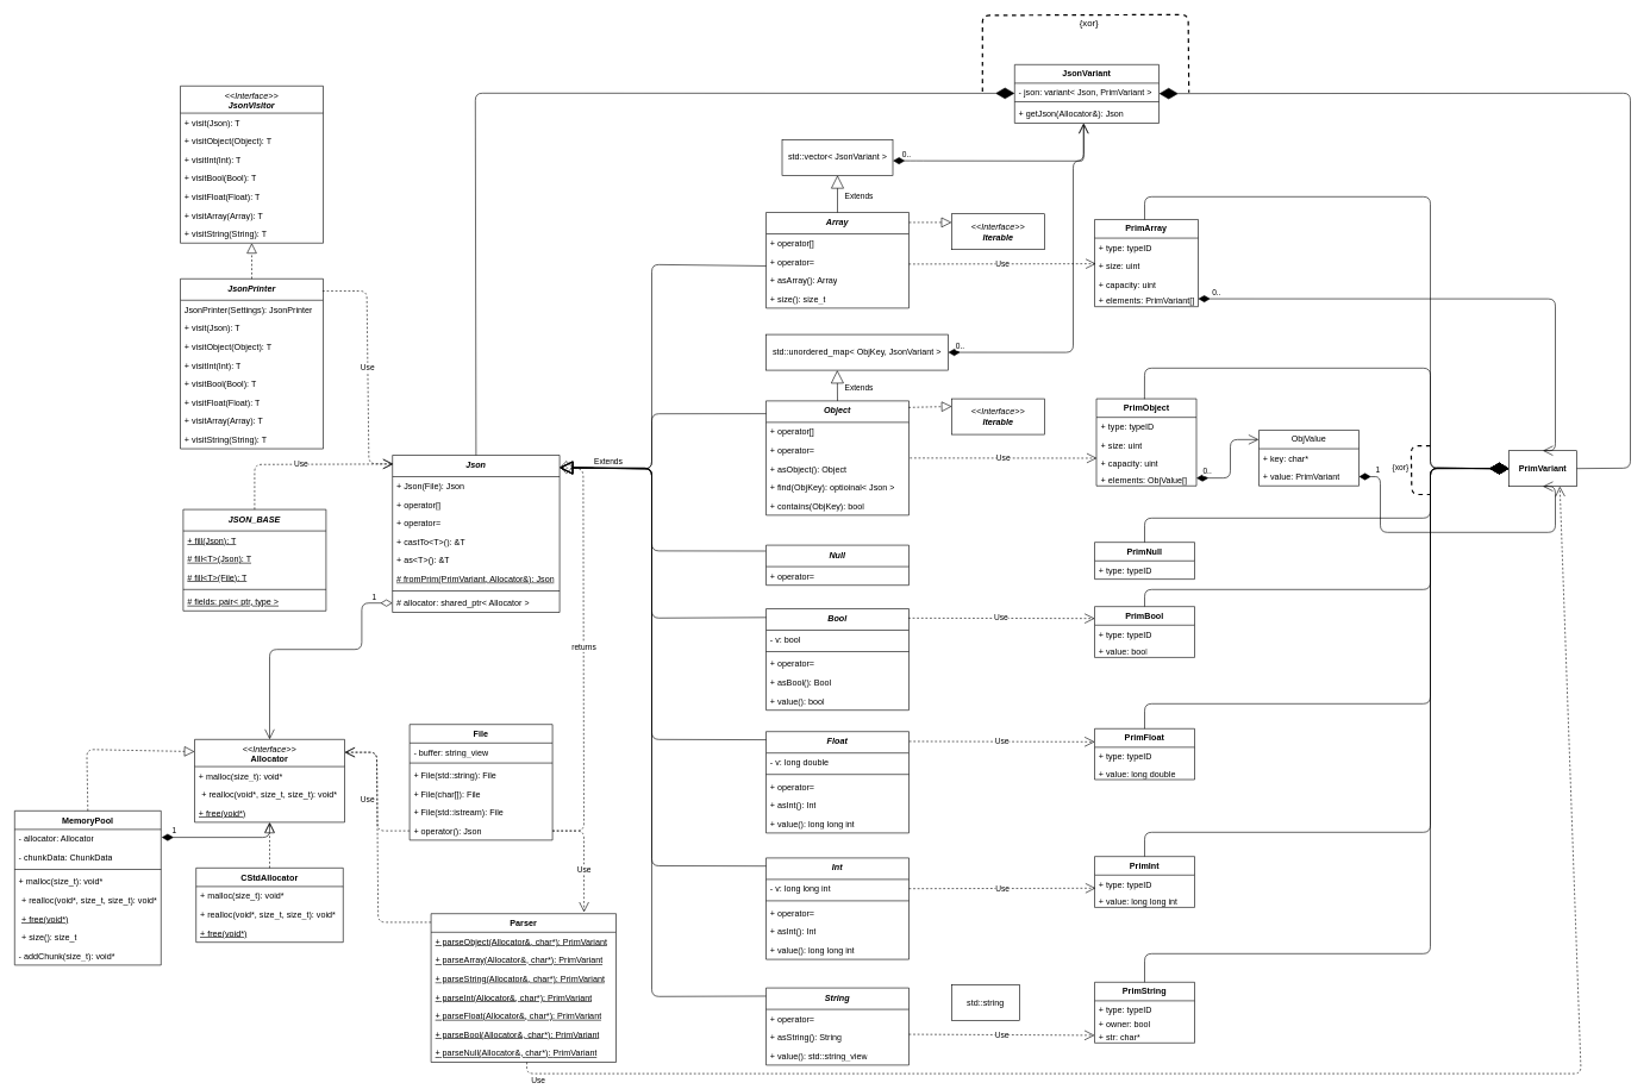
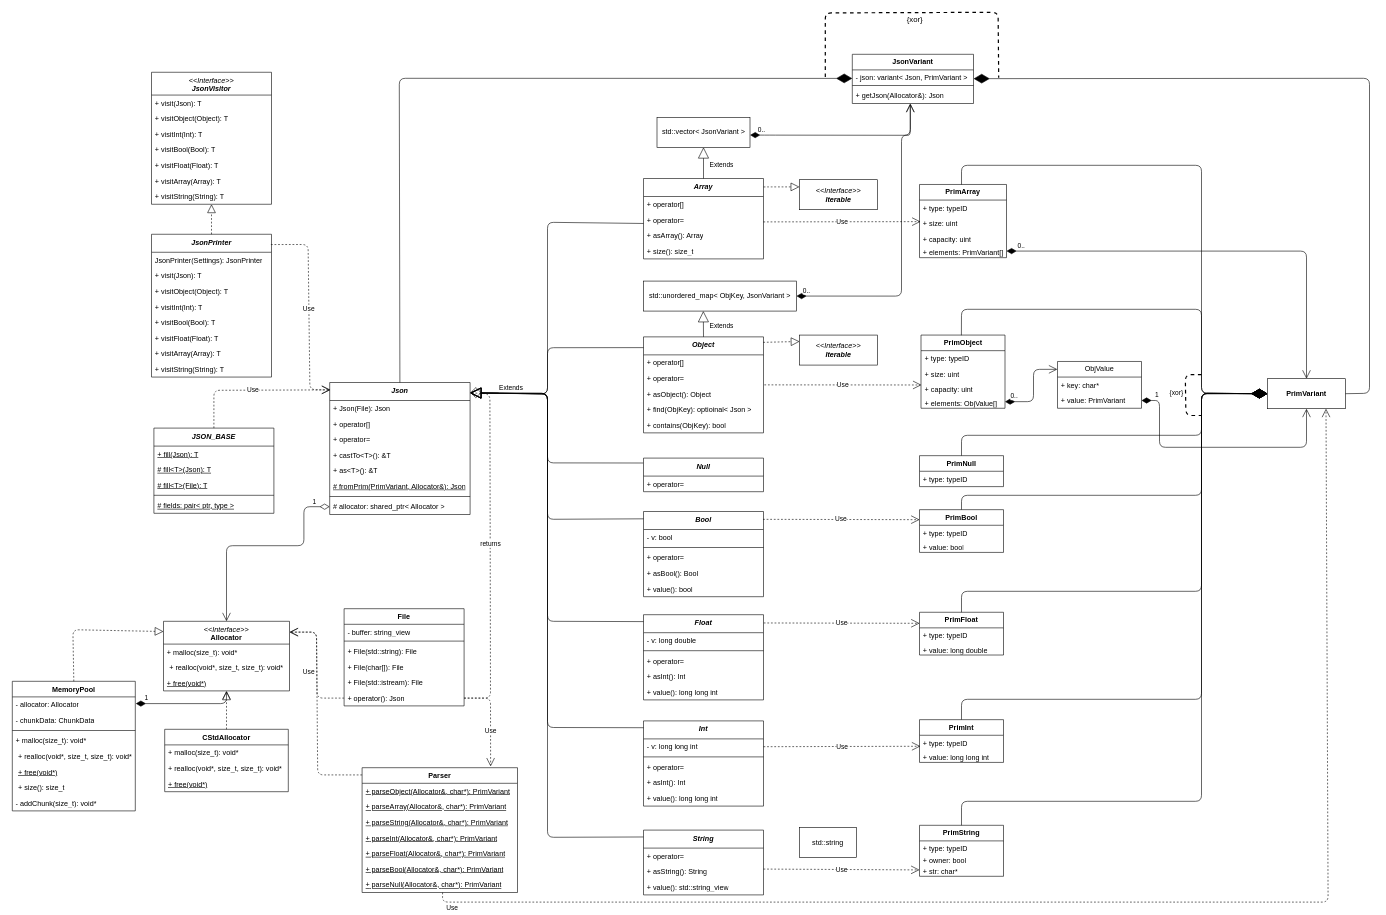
- <mxCell id="12" value="&lt;b&gt;PrimVariant&lt;/b&gt;" style="html=1;whiteSpace=wrap;fillColor=none;" parent="1" vertex="1"><mxGeometry x="2112" y="630.67" width="95" height="50" as="geometry" /></mxCell>
+ <mxCell id="12" value="&lt;b&gt;PrimVariant&lt;/b&gt;" style="html=1;whiteSpace=wrap;fillColor=none;" parent="1" vertex="1"><mxGeometry x="2112" y="630.67" width="130" height="50" as="geometry" /></mxCell>
